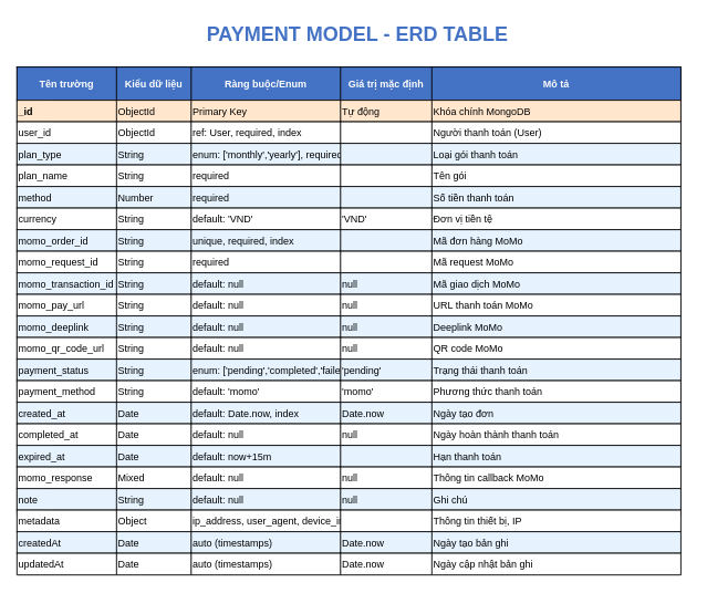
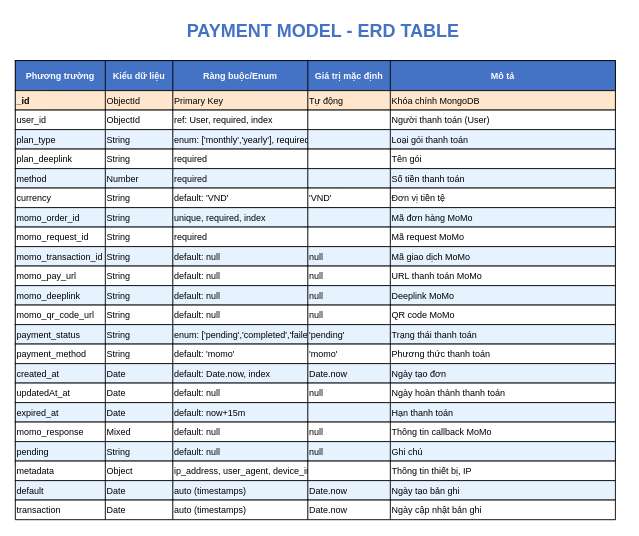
- <mxCell id="5" value="Tên trường" style="shape=partialRectangle;connectable=0;fillColor=#4472C4;align=center;fontStyle=1;fontSize=12;fontColor=#ffffff;" parent="4" vertex="1"><mxGeometry width="120" height="40" as="geometry" /></mxCell>
+ <mxCell id="5" value="Phương trường" style="shape=partialRectangle;connectable=0;fillColor=#4472C4;align=center;fontStyle=1;fontSize=12;fontColor=#ffffff;" parent="4" vertex="1"><mxGeometry width="120" height="40" as="geometry" /></mxCell>
- <mxCell id="29" value="plan_name" style="shape=partialRectangle;connectable=0;fillColor=#ffffff;align=left;" parent="28" vertex="1"><mxGeometry width="120" height="26" as="geometry" /></mxCell>
+ <mxCell id="29" value="plan_deeplink" style="shape=partialRectangle;connectable=0;fillColor=#ffffff;align=left;" parent="28" vertex="1"><mxGeometry width="120" height="26" as="geometry" /></mxCell>
- <mxCell id="101" value="completed_at" style="shape=partialRectangle;connectable=0;fillColor=#ffffff;align=left;" parent="100" vertex="1"><mxGeometry width="120" height="26" as="geometry" /></mxCell>
+ <mxCell id="101" value="updatedAt_at" style="shape=partialRectangle;connectable=0;fillColor=#ffffff;align=left;" parent="100" vertex="1"><mxGeometry width="120" height="26" as="geometry" /></mxCell>
- <mxCell id="119" value="note" style="shape=partialRectangle;connectable=0;fillColor=#E6F3FF;align=left;" parent="118" vertex="1"><mxGeometry width="120" height="26" as="geometry" /></mxCell>
+ <mxCell id="119" value="pending" style="shape=partialRectangle;connectable=0;fillColor=#E6F3FF;align=left;" parent="118" vertex="1"><mxGeometry width="120" height="26" as="geometry" /></mxCell>
- <mxCell id="131" value="createdAt" style="shape=partialRectangle;connectable=0;fillColor=#E6F3FF;align=left;" parent="130" vertex="1"><mxGeometry width="120" height="26" as="geometry" /></mxCell>
+ <mxCell id="131" value="default" style="shape=partialRectangle;connectable=0;fillColor=#E6F3FF;align=left;" parent="130" vertex="1"><mxGeometry width="120" height="26" as="geometry" /></mxCell>
- <mxCell id="137" value="updatedAt" style="shape=partialRectangle;connectable=0;fillColor=#ffffff;align=left;" parent="136" vertex="1"><mxGeometry width="120" height="26" as="geometry" /></mxCell>
+ <mxCell id="137" value="transaction" style="shape=partialRectangle;connectable=0;fillColor=#ffffff;align=left;" parent="136" vertex="1"><mxGeometry width="120" height="26" as="geometry" /></mxCell>
